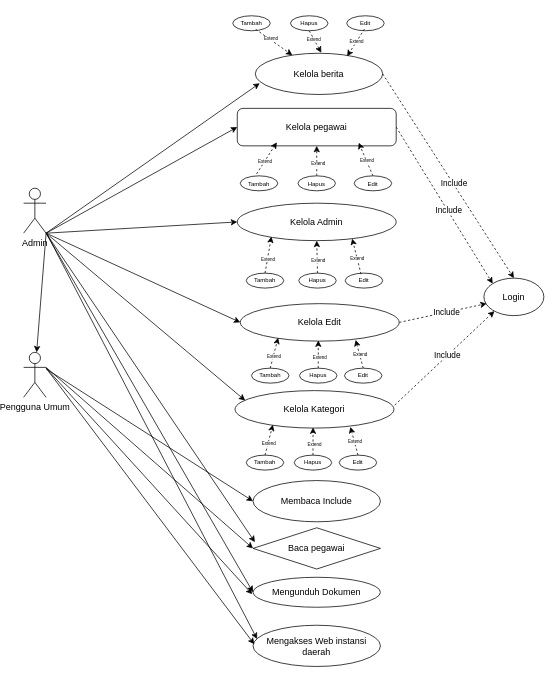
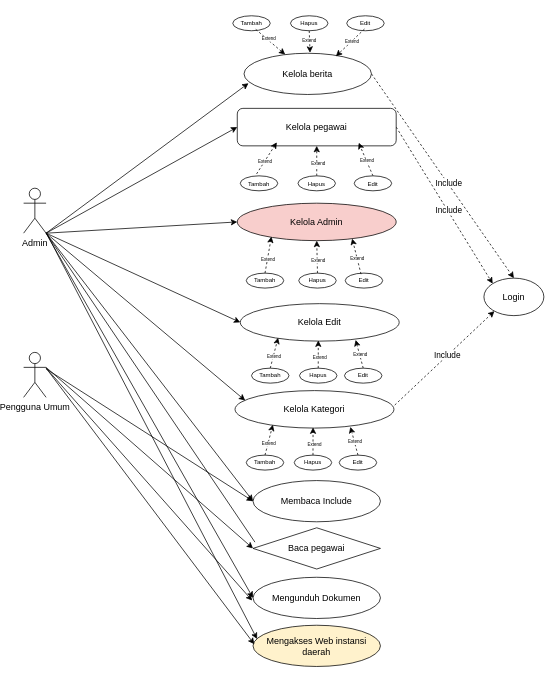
- <mxCell id="37" value="Kelola berita" style="ellipse;whiteSpace=wrap;html=1;" parent="1" vertex="1"><mxGeometry x="329" y="70" width="170" height="55" as="geometry" /></mxCell>
+ <mxCell id="37" value="Kelola berita" style="ellipse;whiteSpace=wrap;html=1;" parent="1" vertex="1"><mxGeometry x="314" y="70" width="170" height="55" as="geometry" /></mxCell>
- <mxCell id="9" value="&lt;div&gt;Kelola Admin&lt;/div&gt;" style="ellipse;whiteSpace=wrap;html=1;" parent="8" vertex="1"><mxGeometry x="6" y="10" width="212" height="50" as="geometry" /></mxCell>
+ <mxCell id="9" value="&lt;div&gt;Kelola Admin&lt;/div&gt;" style="ellipse;whiteSpace=wrap;html=1;fillColor=#f8cecc;" parent="8" vertex="1"><mxGeometry x="6" y="10" width="212" height="50" as="geometry" /></mxCell>
- <mxCell id="23" value="" style="endArrow=classic;html=1;rounded=0;exitX=1;exitY=1;exitDx=0;exitDy=0;exitPerimeter=0;" parent="1" source="2" target="3" edge="1"><mxGeometry width="50" height="50" relative="1" as="geometry"><mxPoint x="90" y="312" as="sourcePoint" /><mxPoint x="362" y="168" as="targetPoint" /></mxGeometry></mxCell>
+ <mxCell id="23" value="" style="endArrow=classic;html=1;rounded=0;entryX=0;entryY=0.5;entryDx=0;entryDy=0;exitX=1;exitY=1;exitDx=0;exitDy=0;exitPerimeter=0;" parent="1" source="2" target="4" edge="1"><mxGeometry width="50" height="50" relative="1" as="geometry"><mxPoint x="90" y="312" as="sourcePoint" /><mxPoint x="362" y="168" as="targetPoint" /></mxGeometry></mxCell>
- <mxCell id="35" value="" style="endArrow=classic;html=1;rounded=0;entryX=0.046;entryY=0.678;entryDx=0;entryDy=0;exitX=1;exitY=0.5;exitDx=0;exitDy=0;dashed=1;entryPerimeter=0;" parent="1" source="58" target="57" edge="1"><mxGeometry width="50" height="50" relative="1" as="geometry"><mxPoint x="507" y="492.88" as="sourcePoint" /><mxPoint x="687.011" y="517.76" as="targetPoint" /></mxGeometry></mxCell>
- <mxCell id="36" value="Include" style="edgeLabel;html=1;align=center;verticalAlign=middle;resizable=0;points=[];" parent="35" vertex="1" connectable="0"><mxGeometry x="0.067" y="1" relative="1" as="geometry"><mxPoint as="offset" /></mxGeometry></mxCell>
- <mxCell id="24" value="" style="endArrow=classic;html=1;rounded=0;entryX=0.015;entryY=0.348;entryDx=0;entryDy=0;entryPerimeter=0;exitX=1;exitY=1;exitDx=0;exitDy=0;exitPerimeter=0;" parent="1" source="2" target="5" edge="1"><mxGeometry width="50" height="50" relative="1" as="geometry"><mxPoint x="100" y="322" as="sourcePoint" /><mxPoint x="372" y="178" as="targetPoint" /></mxGeometry></mxCell>
+ <mxCell id="24" value="" style="endArrow=none;html=1;rounded=0;entryX=0.015;entryY=0.348;entryDx=0;entryDy=0;entryPerimeter=0;exitX=1;exitY=1;exitDx=0;exitDy=0;exitPerimeter=0;" parent="1" source="2" target="5" edge="1"><mxGeometry width="50" height="50" relative="1" as="geometry"><mxPoint x="100" y="322" as="sourcePoint" /><mxPoint x="372" y="178" as="targetPoint" /></mxGeometry></mxCell>
- <mxCell id="6" value="Mengunduh Dokumen" style="ellipse;whiteSpace=wrap;html=1;" parent="1" vertex="1"><mxGeometry x="326" y="769" width="170" height="40" as="geometry" /></mxCell>
+ <mxCell id="6" value="Mengunduh Dokumen" style="ellipse;whiteSpace=wrap;html=1;" parent="1" vertex="1"><mxGeometry x="326" y="769" width="170" height="55" as="geometry" /></mxCell>
- <mxCell id="7" value="Mengakses Web instansi daerah" style="ellipse;whiteSpace=wrap;html=1;" parent="1" vertex="1"><mxGeometry x="326" y="833" width="170" height="55" as="geometry" /></mxCell>
+ <mxCell id="7" value="Mengakses Web instansi daerah" style="ellipse;whiteSpace=wrap;html=1;fillColor=#fff2cc;" parent="1" vertex="1"><mxGeometry x="326" y="833" width="170" height="55" as="geometry" /></mxCell>
